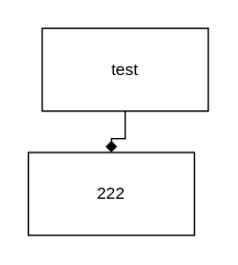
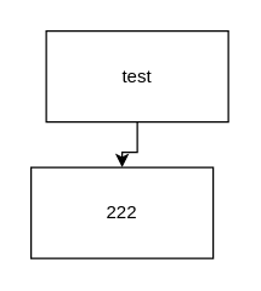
- <mxCell id="2" value="" style="edgeStyle=orthogonalEdgeStyle;rounded=0;orthogonalLoop=1;jettySize=auto;html=1;endArrow=diamond;" parent="1" source="3" target="4" edge="1"><mxGeometry relative="1" as="geometry" /></mxCell>
+ <mxCell id="2" value="" style="edgeStyle=orthogonalEdgeStyle;rounded=0;orthogonalLoop=1;jettySize=auto;html=1;" parent="1" source="3" target="4" edge="1"><mxGeometry relative="1" as="geometry" /></mxCell>
